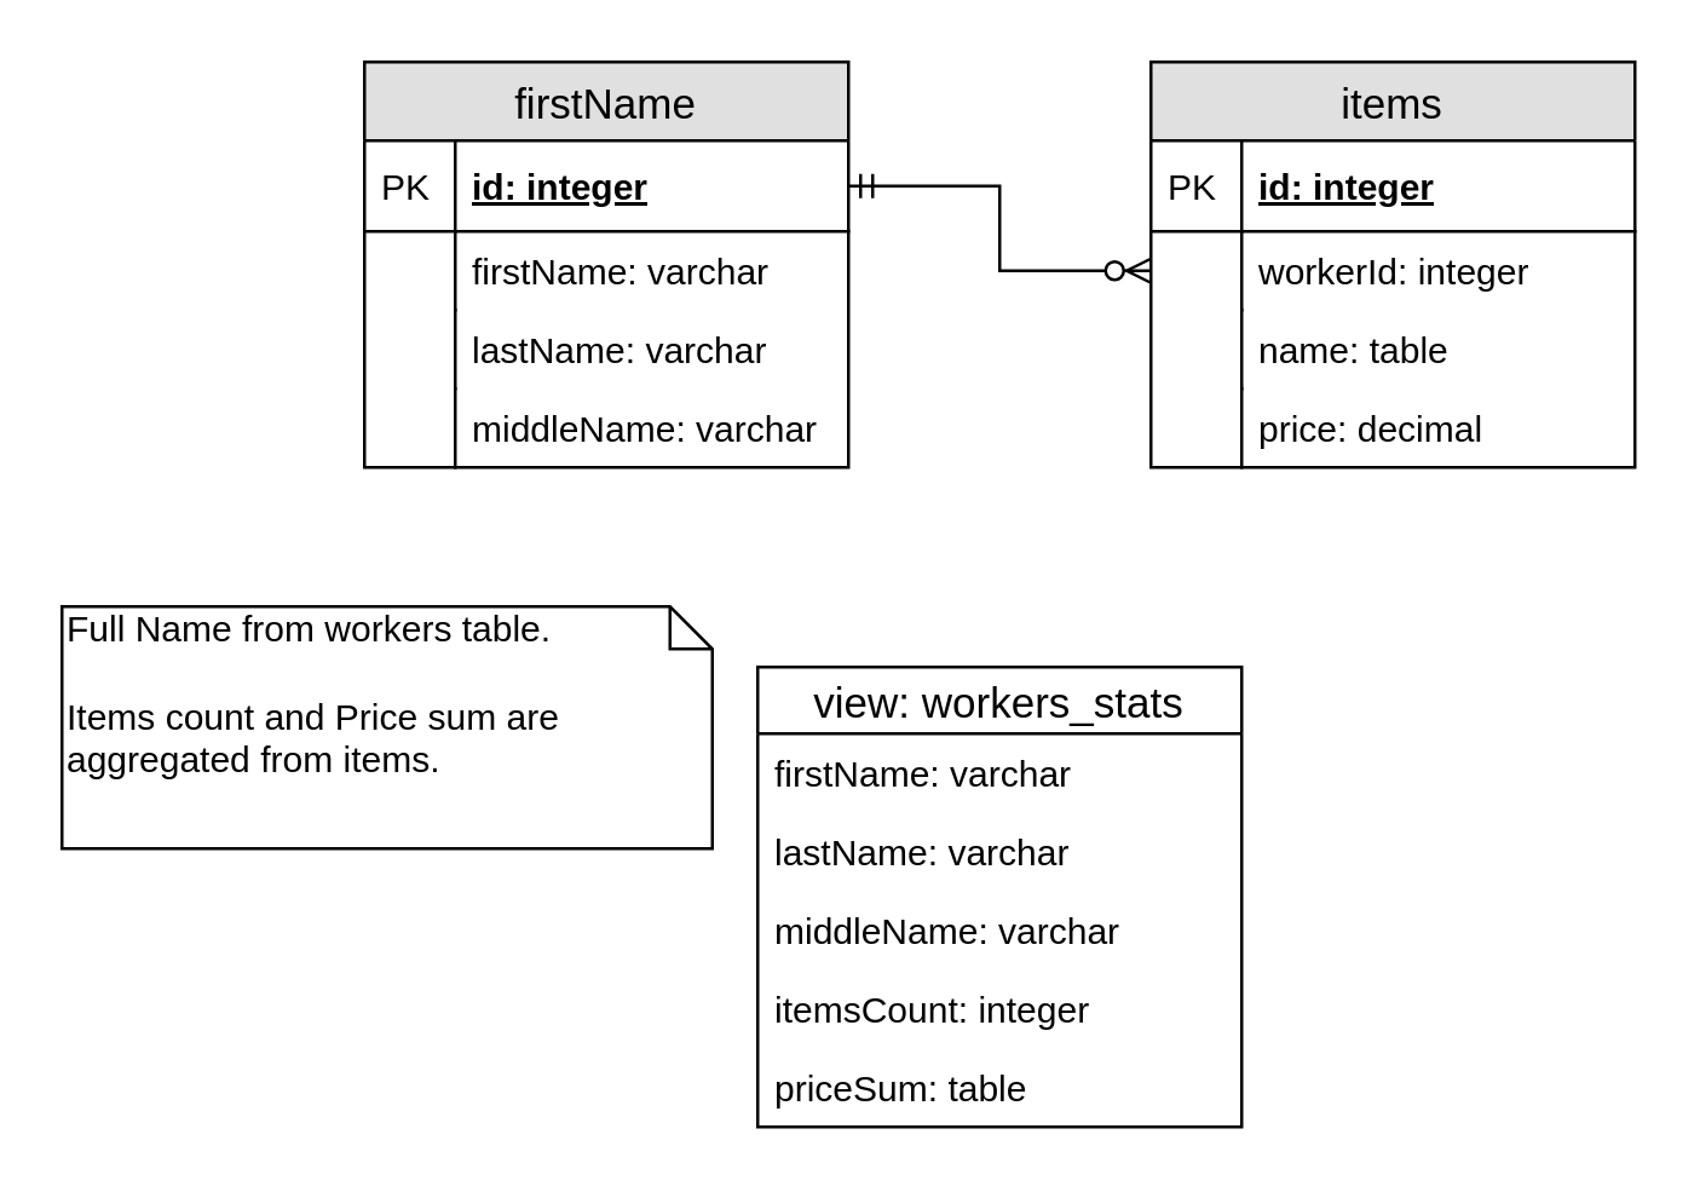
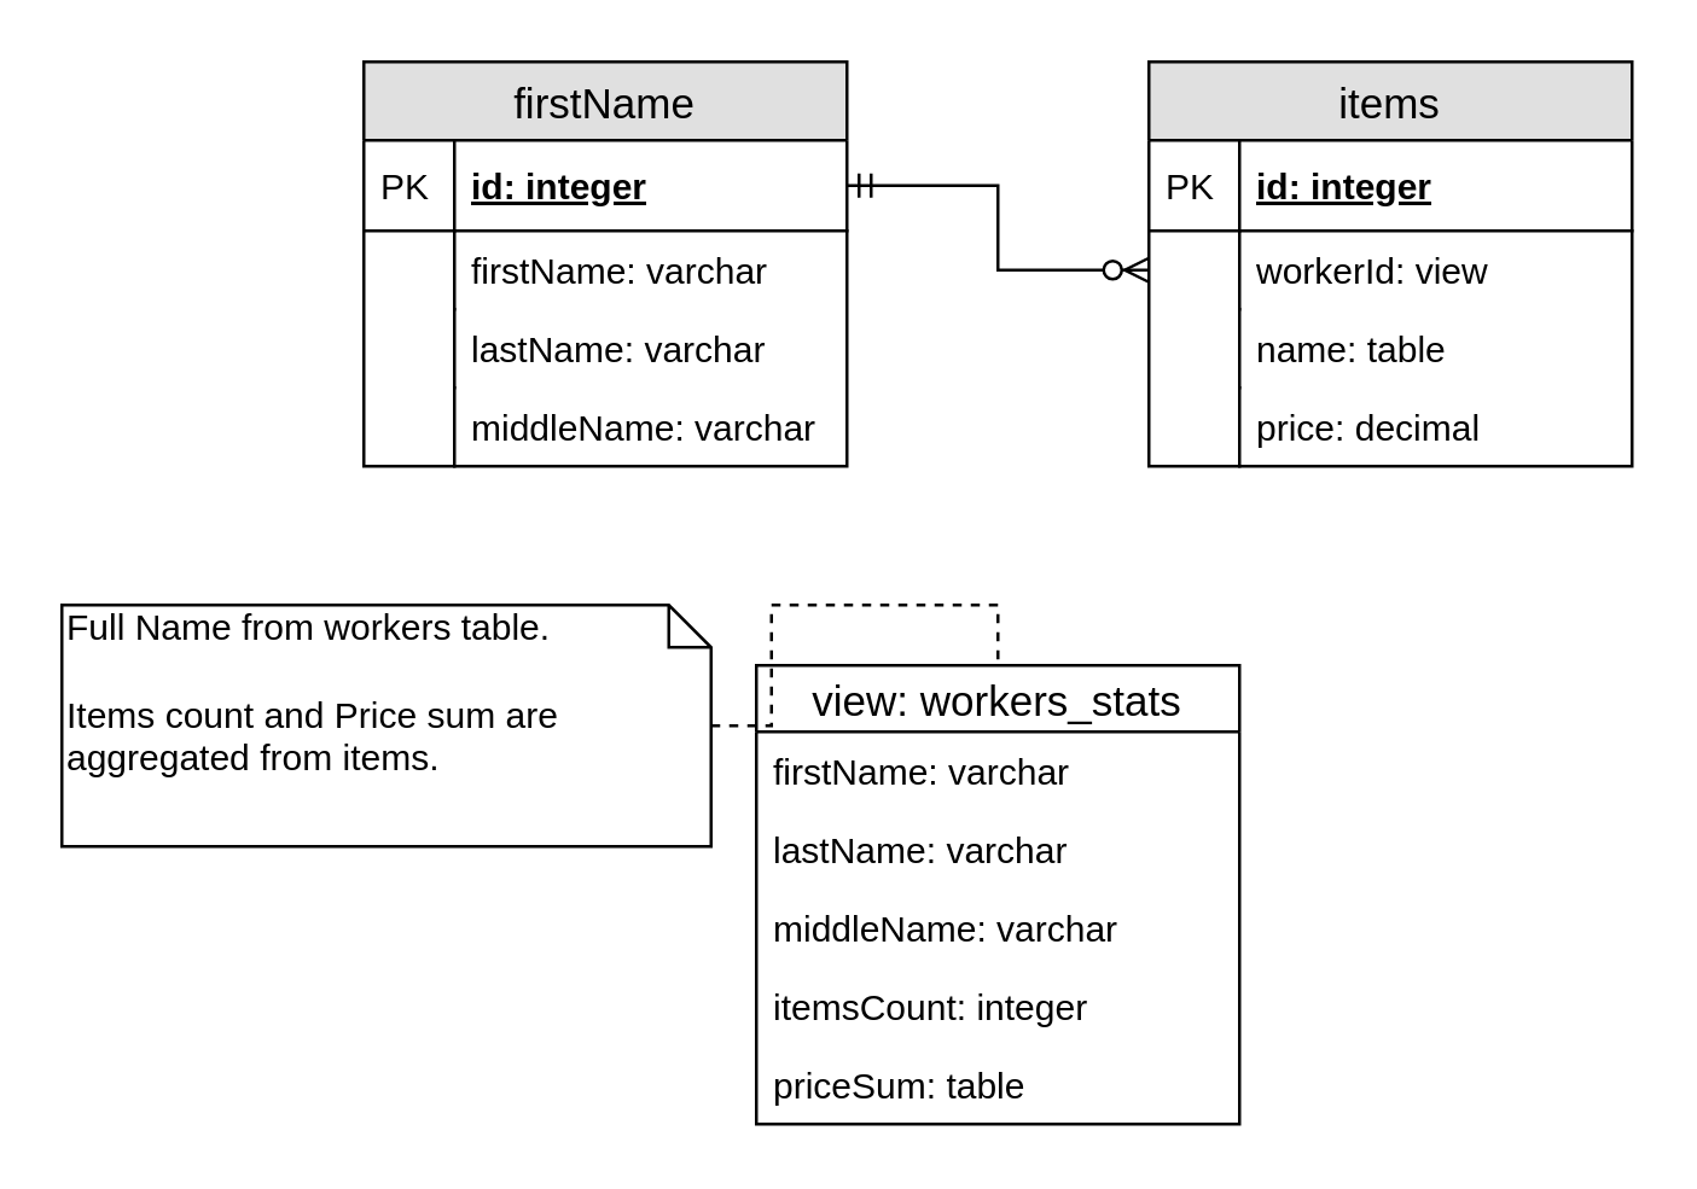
- <mxCell id="14" value="workerId: integer" style="shape=partialRectangle;top=0;left=0;right=0;bottom=0;align=left;verticalAlign=top;fillColor=none;spacingLeft=34;spacingRight=4;overflow=hidden;rotatable=0;points=[[0,0.5],[1,0.5]];portConstraint=eastwest;dropTarget=0;fontSize=12;" parent="11" vertex="1"><mxGeometry y="56" width="160" height="26" as="geometry" /></mxCell>
+ <mxCell id="14" value="workerId: view" style="shape=partialRectangle;top=0;left=0;right=0;bottom=0;align=left;verticalAlign=top;fillColor=none;spacingLeft=34;spacingRight=4;overflow=hidden;rotatable=0;points=[[0,0.5],[1,0.5]];portConstraint=eastwest;dropTarget=0;fontSize=12;" parent="11" vertex="1"><mxGeometry y="56" width="160" height="26" as="geometry" /></mxCell>
+ <mxCell id="27" style="edgeStyle=orthogonalEdgeStyle;rounded=0;orthogonalLoop=1;jettySize=auto;html=1;entryX=0.5;entryY=0;entryDx=0;entryDy=0;endArrow=none;endFill=0;dashed=1;" parent="1" source="28" target="21" edge="1"><mxGeometry relative="1" as="geometry" /></mxCell>
